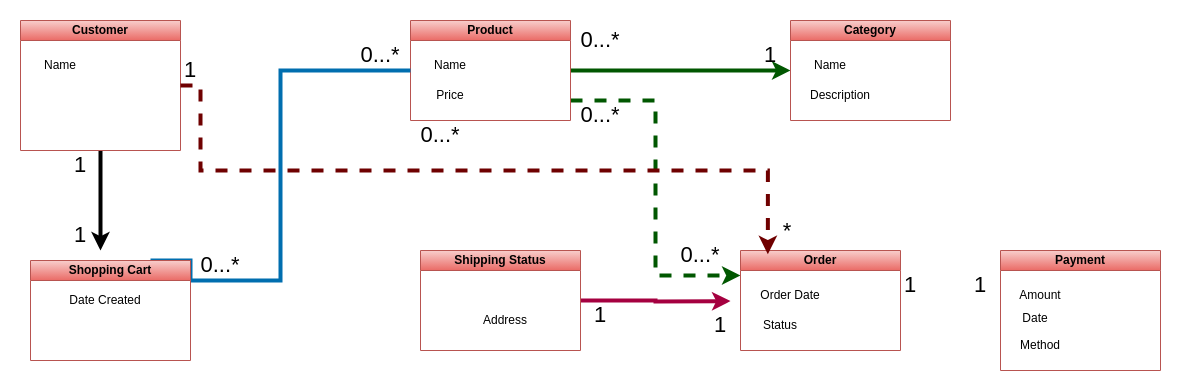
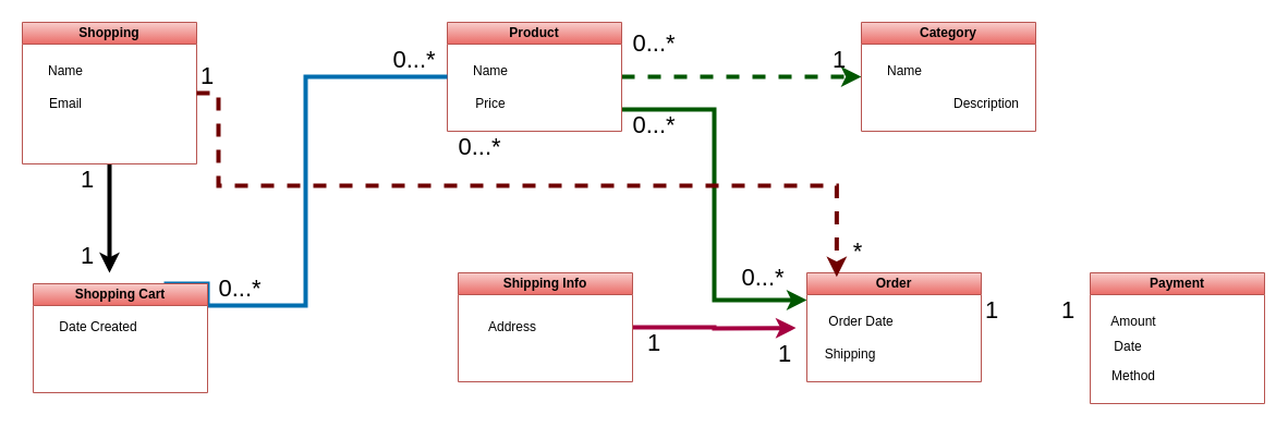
- <mxCell id="3" value="Customer" style="swimlane;whiteSpace=wrap;html=1;startSize=20;swimlaneFillColor=default;fillColor=#f8cecc;gradientColor=#ea6b66;strokeColor=#b85450;" vertex="1" parent="1"><mxGeometry x="20" y="20" width="160" height="130" as="geometry" /></mxCell>
+ <mxCell id="3" value="Shopping" style="swimlane;whiteSpace=wrap;html=1;startSize=20;swimlaneFillColor=default;fillColor=#f8cecc;gradientColor=#ea6b66;strokeColor=#b85450;" vertex="1" parent="1"><mxGeometry x="20" y="20" width="160" height="130" as="geometry" /></mxCell>
- <mxCell id="6" style="edgeStyle=orthogonalEdgeStyle;rounded=0;orthogonalLoop=1;jettySize=auto;html=1;entryX=0;entryY=0.5;entryDx=0;entryDy=0;fillColor=#008a00;strokeColor=#005700;strokeWidth=4;" edge="1" parent="1" source="8" target="11"><mxGeometry relative="1" as="geometry" /></mxCell>
+ <mxCell id="6" style="edgeStyle=orthogonalEdgeStyle;rounded=0;orthogonalLoop=1;jettySize=auto;html=1;entryX=0;entryY=0.5;entryDx=0;entryDy=0;fillColor=#008a00;strokeColor=#005700;strokeWidth=4;dashed=1;" edge="1" parent="1" source="8" target="11"><mxGeometry relative="1" as="geometry" /></mxCell>
+ <mxCell id="5" value="Email" style="text;html=1;align=center;verticalAlign=middle;whiteSpace=wrap;rounded=0;" vertex="1" parent="3"><mxGeometry x="10" y="60" width="60" height="30" as="geometry" /></mxCell>
- <mxCell id="13" value="Description" style="text;html=1;align=center;verticalAlign=middle;whiteSpace=wrap;rounded=0;" vertex="1" parent="11"><mxGeometry x="20" y="60" width="60" height="30" as="geometry" /></mxCell>
+ <mxCell id="13" value="Description" style="text;html=1;align=center;verticalAlign=middle;whiteSpace=wrap;rounded=0;" vertex="1" parent="11"><mxGeometry x="85" y="60" width="60" height="30" as="geometry" /></mxCell>
- <mxCell id="7" style="edgeStyle=orthogonalEdgeStyle;rounded=0;orthogonalLoop=1;jettySize=auto;html=1;entryX=0;entryY=0.25;entryDx=0;entryDy=0;fillColor=#008a00;strokeColor=#005700;strokeWidth=4;dashed=1;" edge="1" parent="1" source="8" target="20"><mxGeometry relative="1" as="geometry"><Array as="points"><mxPoint x="655" y="100" /><mxPoint x="655" y="275" /></Array></mxGeometry></mxCell>
+ <mxCell id="7" style="edgeStyle=orthogonalEdgeStyle;rounded=0;orthogonalLoop=1;jettySize=auto;html=1;entryX=0;entryY=0.25;entryDx=0;entryDy=0;fillColor=#008a00;strokeColor=#005700;strokeWidth=4;" edge="1" parent="1" source="8" target="20"><mxGeometry relative="1" as="geometry"><Array as="points"><mxPoint x="655" y="100" /><mxPoint x="655" y="275" /></Array></mxGeometry></mxCell>
- <mxCell id="15" value="Shipping Status" style="swimlane;whiteSpace=wrap;html=1;startSize=20;glass=0;swimlaneLine=1;shadow=0;rounded=0;swimlaneFillColor=default;fillColor=#f8cecc;gradientColor=#ea6b66;strokeColor=#b85450;" vertex="1" parent="1"><mxGeometry x="420" y="250" width="160" height="100" as="geometry"><mxRectangle x="460" y="280" width="110" height="30" as="alternateBounds" /></mxGeometry></mxCell>
+ <mxCell id="15" value="Shipping Info" style="swimlane;whiteSpace=wrap;html=1;startSize=20;glass=0;swimlaneLine=1;shadow=0;rounded=0;swimlaneFillColor=default;fillColor=#f8cecc;gradientColor=#ea6b66;strokeColor=#b85450;" vertex="1" parent="1"><mxGeometry x="420" y="250" width="160" height="100" as="geometry"><mxRectangle x="460" y="280" width="110" height="30" as="alternateBounds" /></mxGeometry></mxCell>
- <mxCell id="19" value="Date Created" style="text;html=1;align=center;verticalAlign=middle;whiteSpace=wrap;rounded=0;" vertex="1" parent="18"><mxGeometry x="25" y="25" width="100" height="30" as="geometry" /></mxCell>
+ <mxCell id="19" value="Date Created" style="text;html=1;align=center;verticalAlign=middle;whiteSpace=wrap;rounded=0;" vertex="1" parent="18"><mxGeometry x="10" y="25" width="100" height="30" as="geometry" /></mxCell>
- <mxCell id="16" value="Address" style="text;html=1;align=center;verticalAlign=middle;whiteSpace=wrap;rounded=0;" vertex="1" parent="15"><mxGeometry x="35" y="55" width="100" height="30" as="geometry" /></mxCell>
+ <mxCell id="16" value="Address" style="text;html=1;align=center;verticalAlign=middle;whiteSpace=wrap;rounded=0;" vertex="1" parent="15"><mxGeometry y="35" width="100" height="30" as="geometry" /></mxCell>
- <mxCell id="22" value="Status" style="text;html=1;align=center;verticalAlign=middle;whiteSpace=wrap;rounded=0;" vertex="1" parent="20"><mxGeometry x="-10" y="60" width="100" height="30" as="geometry" /></mxCell>
+ <mxCell id="22" value="Shipping" style="text;html=1;align=center;verticalAlign=middle;whiteSpace=wrap;rounded=0;" vertex="1" parent="20"><mxGeometry x="-10" y="60" width="100" height="30" as="geometry" /></mxCell>
